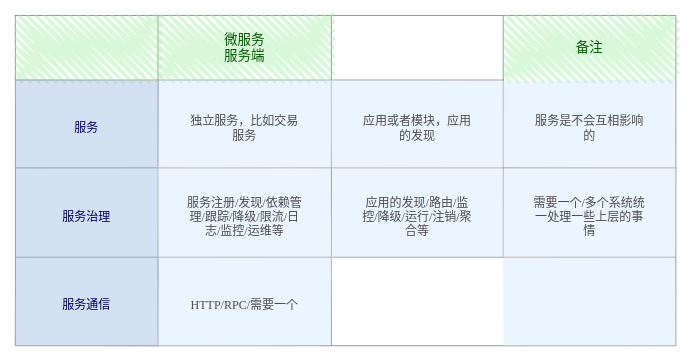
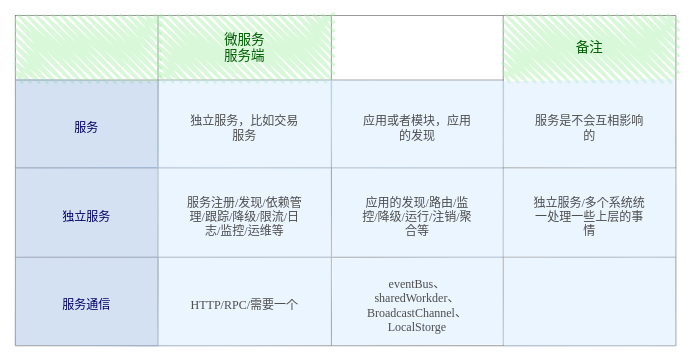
- <mxCell id="13" value="服务治理" style="shape=partialRectangle;html=1;whiteSpace=wrap;connectable=0;top=0;left=0;bottom=0;right=0;overflow=hidden;sketch=1;perimeterSpacing=0;strokeWidth=2;fillWeight=4;sketchStyle=rough;rounded=1;shadow=0;fontFamily=ZCOOL KuaiLe;labelBackgroundColor=none;opacity=40;hachureGap=8;hachureAngle=45;fontSource=https%3A%2F%2Ffonts.googleapis.com%2Fcss%3Ffamily%3DZCOOL%2BKuaiLe;spacingRight=30;spacingLeft=30;fillStyle=solid;direction=west;strokeColor=#006EAF;fillColor=#93B5E2;fontColor=#000066;fontSize=16;spacingTop=10;spacing=10;" vertex="1" parent="12"><mxGeometry width="190" height="119" as="geometry" /></mxCell>
+ <mxCell id="13" value="独立服务" style="shape=partialRectangle;html=1;whiteSpace=wrap;connectable=0;top=0;left=0;bottom=0;right=0;overflow=hidden;sketch=1;perimeterSpacing=0;strokeWidth=2;fillWeight=4;sketchStyle=rough;rounded=1;shadow=0;fontFamily=ZCOOL KuaiLe;labelBackgroundColor=none;opacity=40;hachureGap=8;hachureAngle=45;fontSource=https%3A%2F%2Ffonts.googleapis.com%2Fcss%3Ffamily%3DZCOOL%2BKuaiLe;spacingRight=30;spacingLeft=30;fillStyle=solid;direction=west;strokeColor=#006EAF;fillColor=#93B5E2;fontColor=#000066;fontSize=16;spacingTop=10;spacing=10;" vertex="1" parent="12"><mxGeometry width="190" height="119" as="geometry" /></mxCell>
- <mxCell id="16" value="需要一个/多个系统统一处理一些上层的事情" style="shape=partialRectangle;html=1;whiteSpace=wrap;connectable=0;top=0;left=0;bottom=0;right=0;overflow=hidden;sketch=1;perimeterSpacing=0;strokeWidth=2;fillWeight=4;sketchStyle=rough;rounded=1;shadow=0;fontFamily=ZCOOL KuaiLe;labelBackgroundColor=none;opacity=40;hachureGap=8;hachureAngle=45;fontSource=https%3A%2F%2Ffonts.googleapis.com%2Fcss%3Ffamily%3DZCOOL%2BKuaiLe;spacingRight=30;spacingLeft=30;fillStyle=solid;direction=west;fontSize=16;spacingTop=10;spacing=10;fillColor=#CCE5FF;strokeColor=#4A4A4A;fontColor=#4D4D4D;" vertex="1" parent="12"><mxGeometry x="650" width="230" height="119" as="geometry" /></mxCell>
+ <mxCell id="16" value="独立服务/多个系统统一处理一些上层的事情" style="shape=partialRectangle;html=1;whiteSpace=wrap;connectable=0;top=0;left=0;bottom=0;right=0;overflow=hidden;sketch=1;perimeterSpacing=0;strokeWidth=2;fillWeight=4;sketchStyle=rough;rounded=1;shadow=0;fontFamily=ZCOOL KuaiLe;labelBackgroundColor=none;opacity=40;hachureGap=8;hachureAngle=45;fontSource=https%3A%2F%2Ffonts.googleapis.com%2Fcss%3Ffamily%3DZCOOL%2BKuaiLe;spacingRight=30;spacingLeft=30;fillStyle=solid;direction=west;fontSize=16;spacingTop=10;spacing=10;fillColor=#CCE5FF;strokeColor=#4A4A4A;fontColor=#4D4D4D;" vertex="1" parent="12"><mxGeometry x="650" width="230" height="119" as="geometry" /></mxCell>
+ <mxCell id="20" value="eventBus、&lt;br style=&quot;font-size: 16px;&quot;&gt;sharedWorkder、&lt;br style=&quot;font-size: 16px;&quot;&gt;BroadcastChannel、&lt;br style=&quot;font-size: 16px;&quot;&gt;LocalStorge" style="shape=partialRectangle;html=1;whiteSpace=wrap;connectable=0;top=0;left=0;bottom=0;right=0;overflow=hidden;sketch=1;perimeterSpacing=0;strokeWidth=2;fillWeight=4;sketchStyle=rough;rounded=1;shadow=0;fontFamily=ZCOOL KuaiLe;labelBackgroundColor=none;opacity=40;hachureGap=8;hachureAngle=45;fontSource=https%3A%2F%2Ffonts.googleapis.com%2Fcss%3Ffamily%3DZCOOL%2BKuaiLe;spacingRight=30;spacingLeft=30;fillStyle=solid;direction=west;fontSize=16;spacingTop=10;spacing=10;fillColor=#CCE5FF;strokeColor=#4A4A4A;fontColor=#4D4D4D;" vertex="1" parent="17"><mxGeometry x="421" width="229" height="118" as="geometry" /></mxCell>
